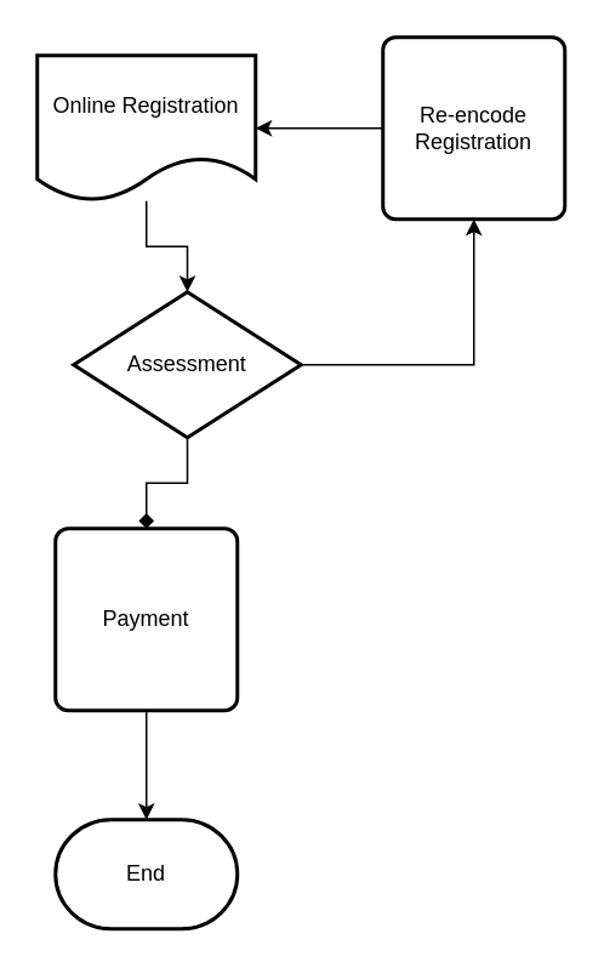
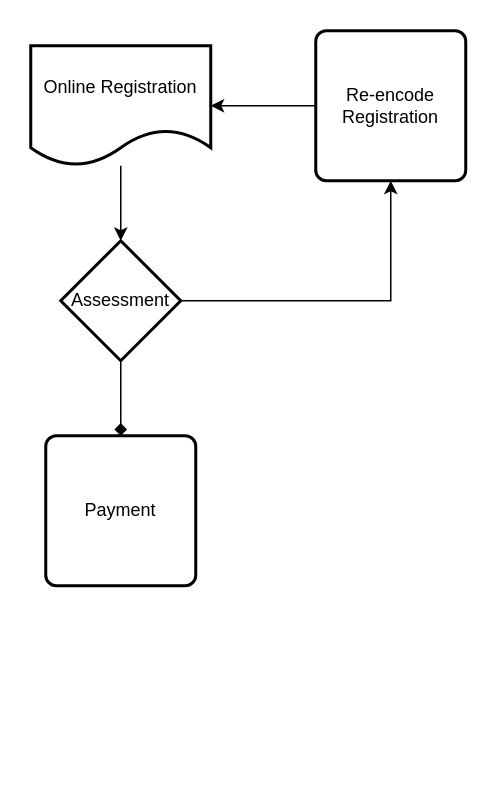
- <mxCell id="6" value="Assessment" style="rhombus;whiteSpace=wrap;html=1;strokeWidth=2;" vertex="1" parent="1"><mxGeometry x="40" y="160" width="125" height="80" as="geometry" /></mxCell>
+ <mxCell id="6" value="Assessment" style="rhombus;whiteSpace=wrap;html=1;strokeWidth=2;" vertex="1" parent="1"><mxGeometry x="40" y="160" width="80" height="80" as="geometry" /></mxCell>
- <mxCell id="7" value="" style="edgeStyle=orthogonalEdgeStyle;rounded=0;orthogonalLoop=1;jettySize=auto;html=1;" edge="1" parent="1" source="8" target="9"><mxGeometry relative="1" as="geometry" /></mxCell>
- <mxCell id="9" value="End" style="strokeWidth=2;html=1;shape=mxgraph.flowchart.terminator;whiteSpace=wrap;" vertex="1" parent="1"><mxGeometry x="30" y="450" width="100" height="60" as="geometry" /></mxCell>
